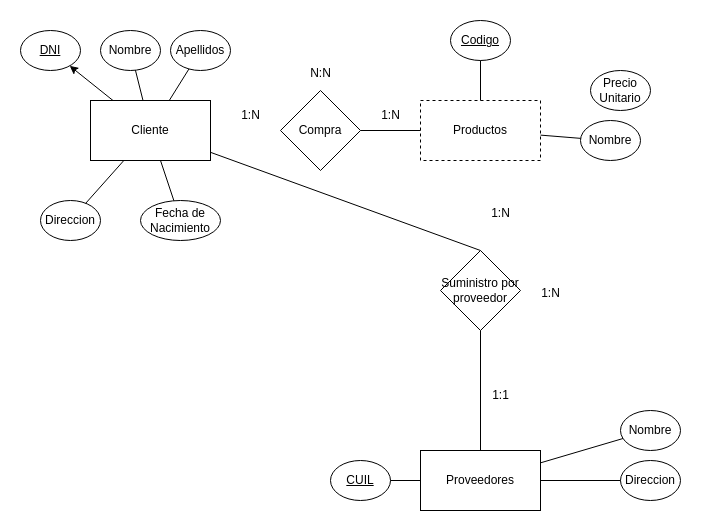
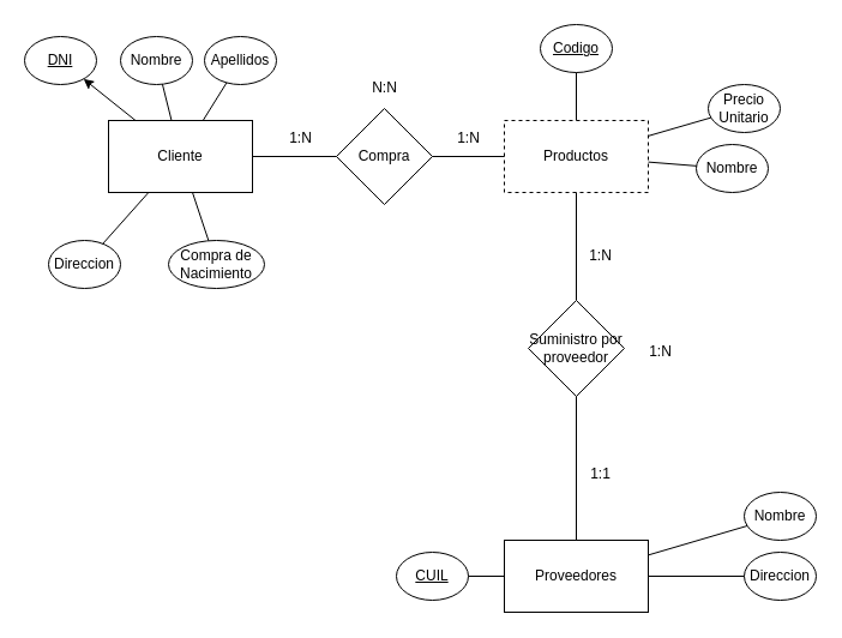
+ <mxCell id="23" value="" style="endArrow=none;html=1;rounded=0;" edge="1" parent="1" source="12" target="4"><mxGeometry width="50" height="50" relative="1" as="geometry"><mxPoint x="420" y="170" as="sourcePoint" /><mxPoint x="460" y="120" as="targetPoint" /></mxGeometry></mxCell>
+ <mxCell id="27" value="" style="endArrow=none;html=1;rounded=0;" edge="1" parent="1" source="20" target="2"><mxGeometry width="50" height="50" relative="1" as="geometry"><mxPoint x="400" y="170" as="sourcePoint" /><mxPoint x="450" y="120" as="targetPoint" /></mxGeometry></mxCell>
- <mxCell id="29" value="" style="endArrow=none;html=1;rounded=0;exitX=0.5;exitY=0;exitDx=0;exitDy=0;" edge="1" parent="1" source="30" target="2"><mxGeometry width="50" height="50" relative="1" as="geometry"><mxPoint x="400" y="170" as="sourcePoint" /><mxPoint x="450" y="120" as="targetPoint" /></mxGeometry></mxCell>
+ <mxCell id="29" value="" style="endArrow=none;html=1;rounded=0;exitX=0.5;exitY=0;exitDx=0;exitDy=0;" edge="1" parent="1" source="30" target="4"><mxGeometry width="50" height="50" relative="1" as="geometry"><mxPoint x="400" y="170" as="sourcePoint" /><mxPoint x="450" y="120" as="targetPoint" /></mxGeometry></mxCell>
- <mxCell id="9" value="Fecha de Nacimiento" style="ellipse;whiteSpace=wrap;html=1;" vertex="1" parent="1"><mxGeometry x="140" y="200" width="80" height="40" as="geometry" /></mxCell>
+ <mxCell id="9" value="Compra de Nacimiento" style="ellipse;whiteSpace=wrap;html=1;" vertex="1" parent="1"><mxGeometry x="140" y="200" width="80" height="40" as="geometry" /></mxCell>
